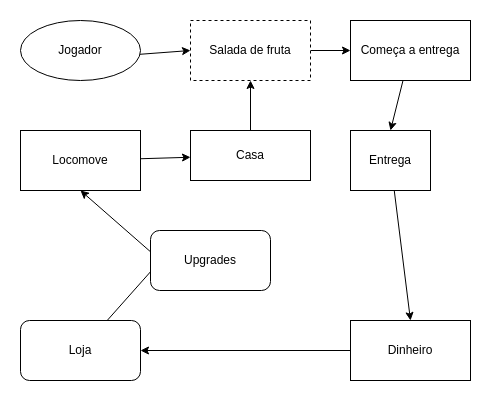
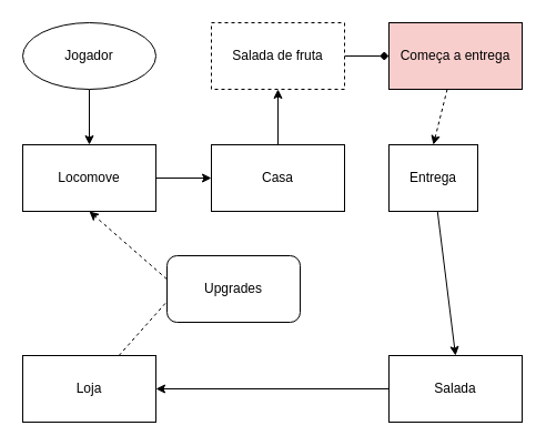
- <mxCell id="8" style="edgeStyle=none;html=1;entryX=0;entryY=0.5;entryDx=0;entryDy=0;" edge="1" parent="1" source="9" target="11"><mxGeometry relative="1" as="geometry" /></mxCell>
+ <mxCell id="8" style="edgeStyle=none;html=1;entryX=0;entryY=0.5;entryDx=0;entryDy=0;endArrow=diamond;" edge="1" parent="1" source="9" target="11"><mxGeometry relative="1" as="geometry" /></mxCell>
- <mxCell id="11" value="Começa a entrega" style="rounded=0;whiteSpace=wrap;html=1;" vertex="1" parent="1"><mxGeometry x="350" y="20" width="120" height="60" as="geometry" /></mxCell>
+ <mxCell id="11" value="Começa a entrega" style="rounded=0;whiteSpace=wrap;html=1;fillColor=#f8cecc;" vertex="1" parent="1"><mxGeometry x="350" y="20" width="120" height="60" as="geometry" /></mxCell>
- <mxCell id="2" style="edgeStyle=none;html=1;" edge="1" parent="1" source="3" target="9"><mxGeometry relative="1" as="geometry" /></mxCell>
+ <mxCell id="2" style="edgeStyle=none;html=1;entryX=0.5;entryY=0;entryDx=0;entryDy=0;" edge="1" parent="1" source="3" target="5"><mxGeometry relative="1" as="geometry" /></mxCell>
- <mxCell id="10" style="edgeStyle=none;html=1;entryX=0.5;entryY=0;entryDx=0;entryDy=0;" edge="1" parent="1" source="11" target="13"><mxGeometry relative="1" as="geometry"><mxPoint x="410" y="120" as="targetPoint" /></mxGeometry></mxCell>
+ <mxCell id="10" style="edgeStyle=none;html=1;entryX=0.5;entryY=0;entryDx=0;entryDy=0;dashed=1;" edge="1" parent="1" source="11" target="13"><mxGeometry relative="1" as="geometry"><mxPoint x="410" y="120" as="targetPoint" /></mxGeometry></mxCell>
- <mxCell id="7" value="Casa" style="rounded=0;whiteSpace=wrap;html=1;" vertex="1" parent="1"><mxGeometry x="190" y="130" width="120" height="50" as="geometry" /></mxCell>
+ <mxCell id="7" value="Casa" style="rounded=0;whiteSpace=wrap;html=1;" vertex="1" parent="1"><mxGeometry x="190" y="130" width="120" height="60" as="geometry" /></mxCell>
- <mxCell id="16" style="edgeStyle=none;html=1;entryX=0.5;entryY=1;entryDx=0;entryDy=0;" edge="1" parent="1" source="17" target="5"><mxGeometry relative="1" as="geometry"><Array as="points"><mxPoint x="160" y="260" /></Array></mxGeometry></mxCell>
+ <mxCell id="16" style="edgeStyle=none;html=1;entryX=0.5;entryY=1;entryDx=0;entryDy=0;dashed=1;" edge="1" parent="1" source="17" target="5"><mxGeometry relative="1" as="geometry"><Array as="points"><mxPoint x="160" y="260" /></Array></mxGeometry></mxCell>
- <mxCell id="17" value="Loja" style="whiteSpace=wrap;html=1;rounded=1;" vertex="1" parent="1"><mxGeometry x="20" y="320" width="120" height="60" as="geometry" /></mxCell>
+ <mxCell id="17" value="Loja" style="rounded=0;whiteSpace=wrap;html=1;" vertex="1" parent="1"><mxGeometry x="20" y="320" width="120" height="60" as="geometry" /></mxCell>
- <mxCell id="15" value="Dinheiro" style="rounded=0;whiteSpace=wrap;html=1;" vertex="1" parent="1"><mxGeometry x="350" y="320" width="120" height="60" as="geometry" /></mxCell>
+ <mxCell id="15" value="Salada" style="rounded=0;whiteSpace=wrap;html=1;" vertex="1" parent="1"><mxGeometry x="350" y="320" width="120" height="60" as="geometry" /></mxCell>
